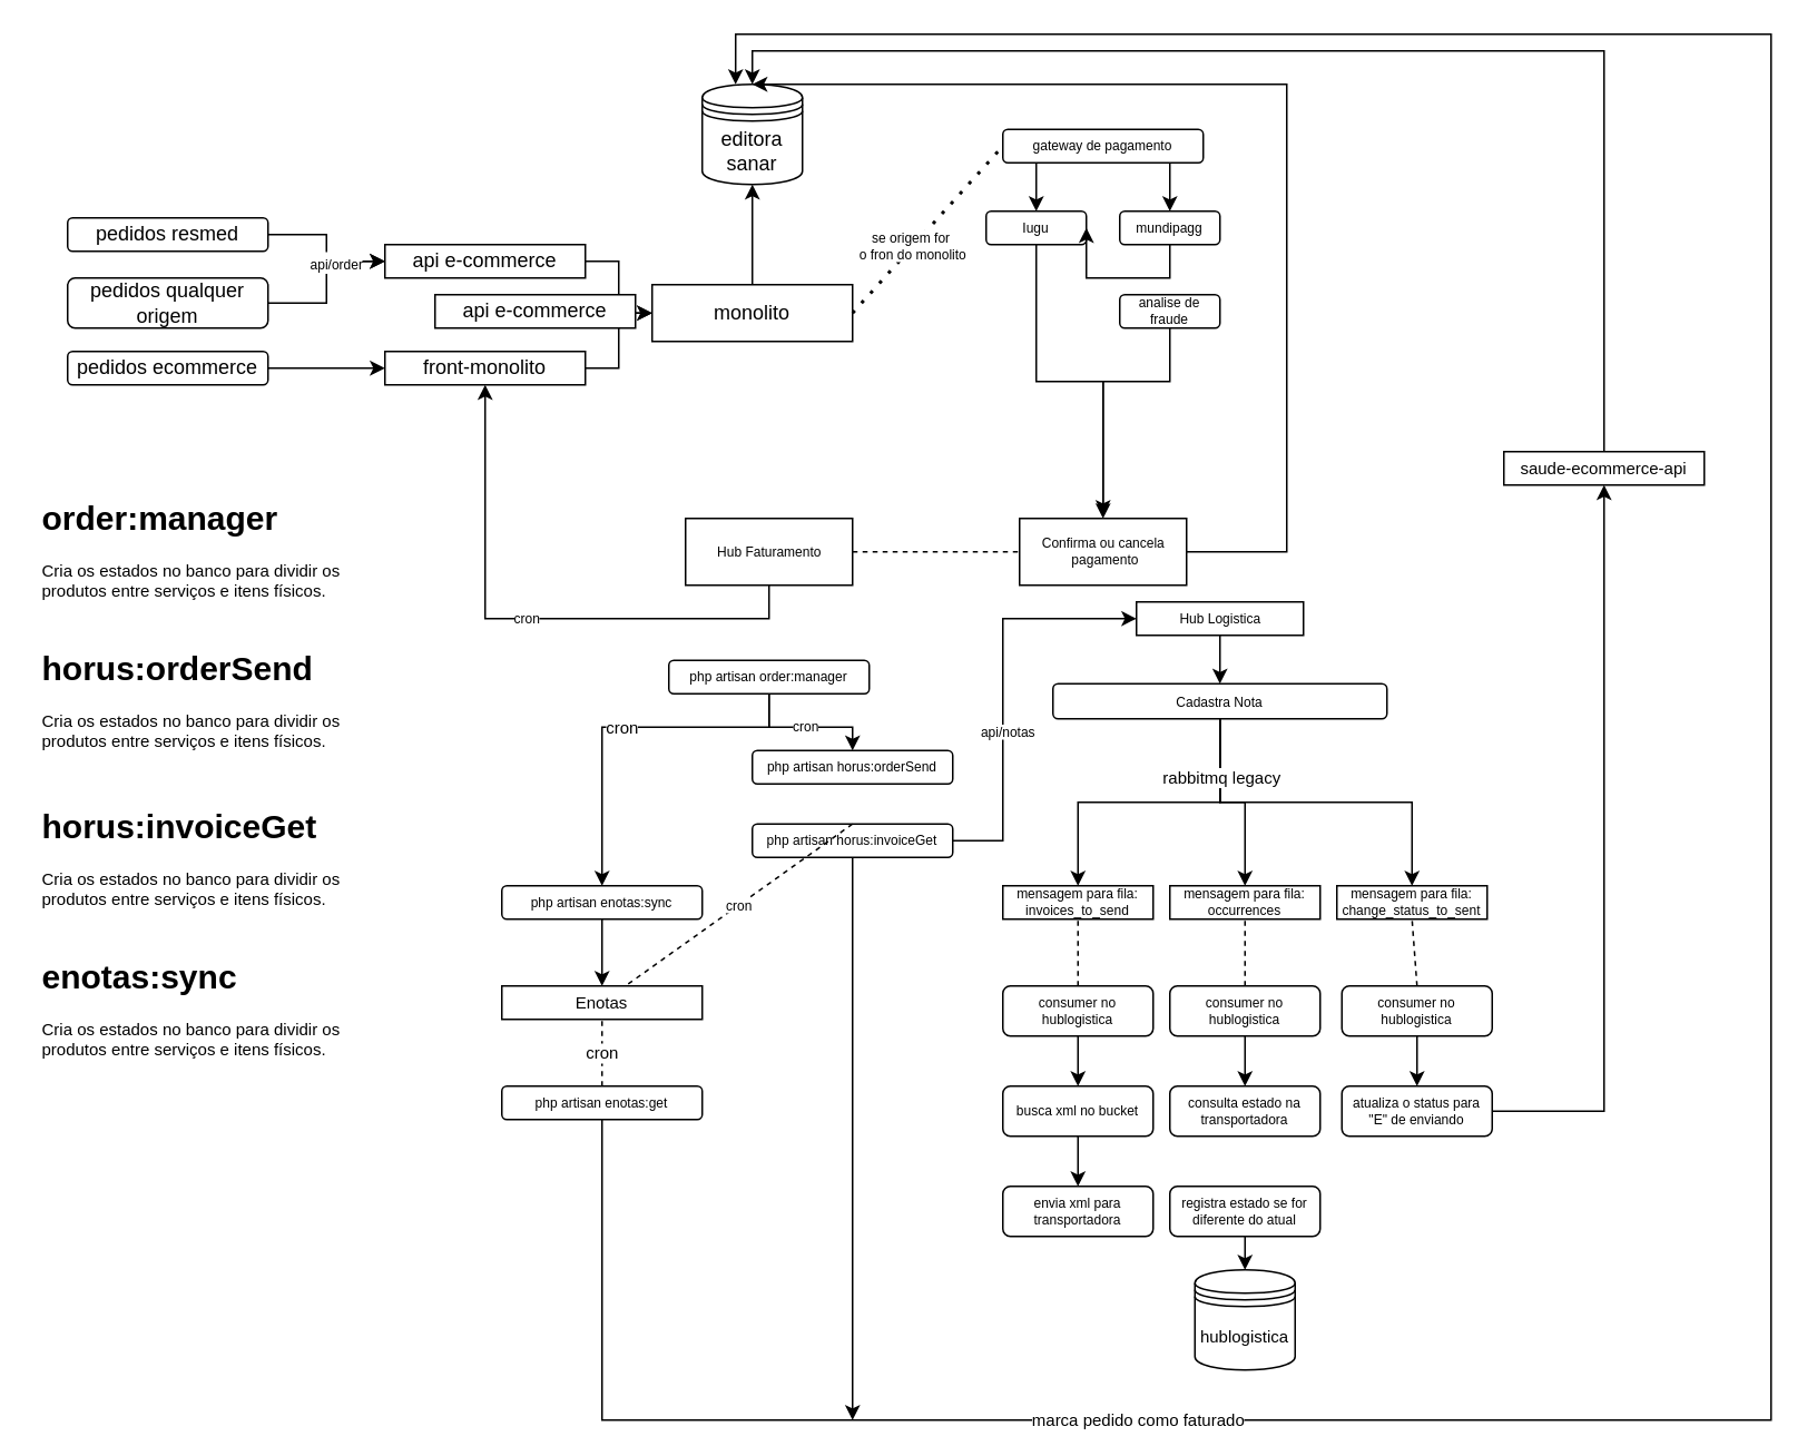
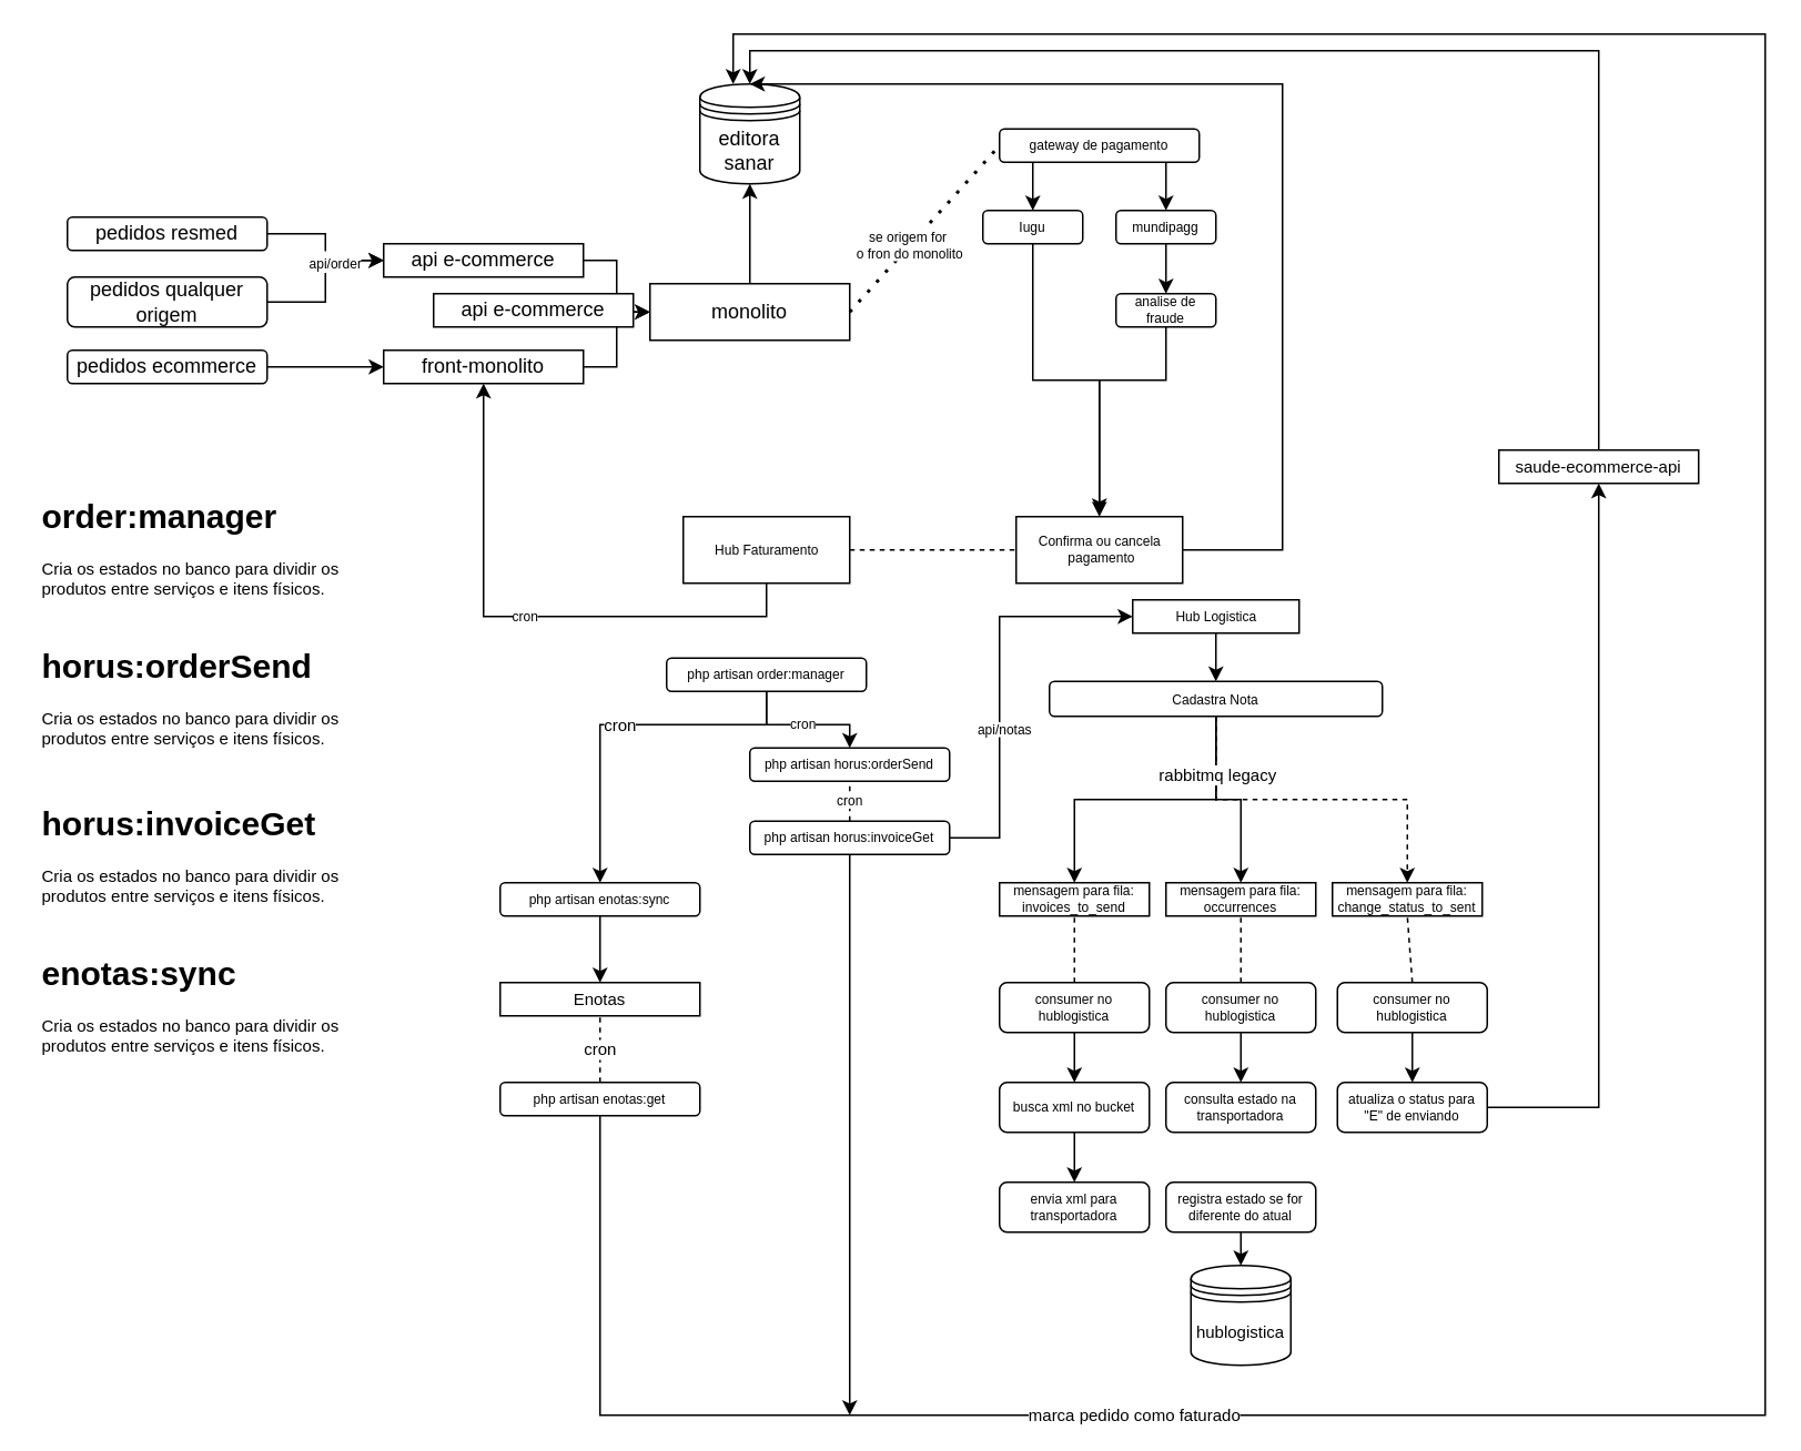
- <mxCell id="24" style="edgeStyle=orthogonalEdgeStyle;rounded=0;orthogonalLoop=1;jettySize=auto;html=1;exitX=0.5;exitY=1;exitDx=0;exitDy=0;fontSize=8;" edge="1" parent="1" source="25" target="23"><mxGeometry relative="1" as="geometry" /></mxCell>
+ <mxCell id="24" style="edgeStyle=orthogonalEdgeStyle;rounded=0;orthogonalLoop=1;jettySize=auto;html=1;exitX=0.5;exitY=1;exitDx=0;exitDy=0;entryX=0.5;entryY=0;entryDx=0;entryDy=0;fontSize=8;" edge="1" parent="1" source="25" target="28"><mxGeometry relative="1" as="geometry" /></mxCell>
- <mxCell id="46" style="edgeStyle=orthogonalEdgeStyle;rounded=0;orthogonalLoop=1;jettySize=auto;html=1;exitX=0.5;exitY=1;exitDx=0;exitDy=0;entryX=0.5;entryY=0;entryDx=0;entryDy=0;fontSize=8;" edge="1" parent="1" source="48" target="51"><mxGeometry relative="1" as="geometry" /></mxCell>
+ <mxCell id="46" style="edgeStyle=orthogonalEdgeStyle;rounded=0;orthogonalLoop=1;jettySize=auto;html=1;exitX=0.5;exitY=1;exitDx=0;exitDy=0;entryX=0.5;entryY=0;entryDx=0;entryDy=0;fontSize=8;dashed=1;" edge="1" parent="1" source="48" target="51"><mxGeometry relative="1" as="geometry" /></mxCell>
- <mxCell id="41" value="cron" style="endArrow=none;dashed=1;html=1;rounded=0;fontSize=8;exitX=0.5;exitY=0;exitDx=0;exitDy=0;" edge="1" parent="1" source="40" target="78"><mxGeometry width="50" height="50" relative="1" as="geometry"><mxPoint x="510" y="620" as="sourcePoint" /><mxPoint x="560" y="570" as="targetPoint" /></mxGeometry></mxCell>
+ <mxCell id="41" value="cron" style="endArrow=none;dashed=1;html=1;rounded=0;fontSize=8;entryX=0.5;entryY=1;entryDx=0;entryDy=0;exitX=0.5;exitY=0;exitDx=0;exitDy=0;" edge="1" parent="1" source="40" target="36"><mxGeometry width="50" height="50" relative="1" as="geometry"><mxPoint x="510" y="620" as="sourcePoint" /><mxPoint x="560" y="570" as="targetPoint" /></mxGeometry></mxCell>
